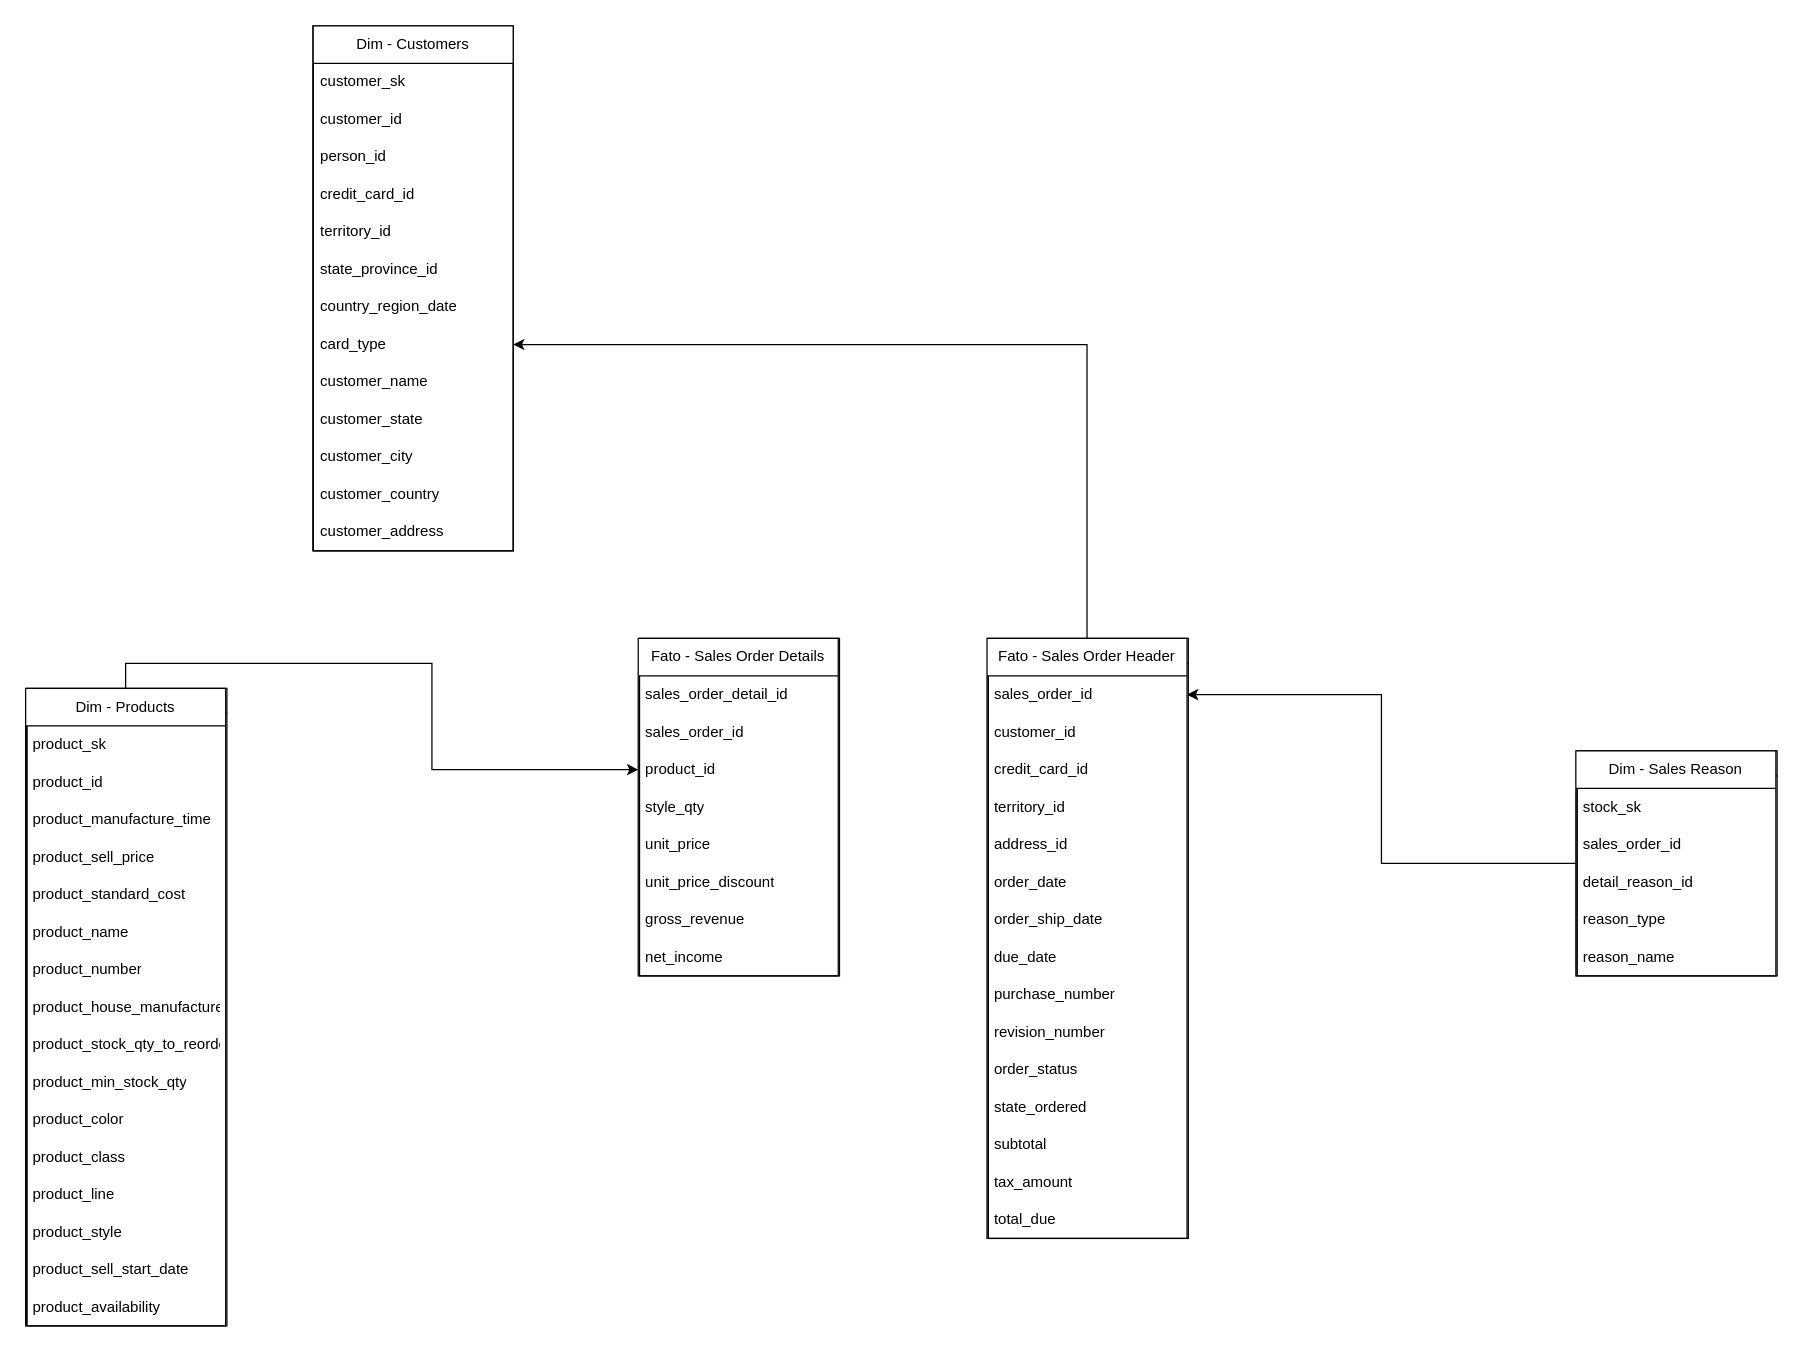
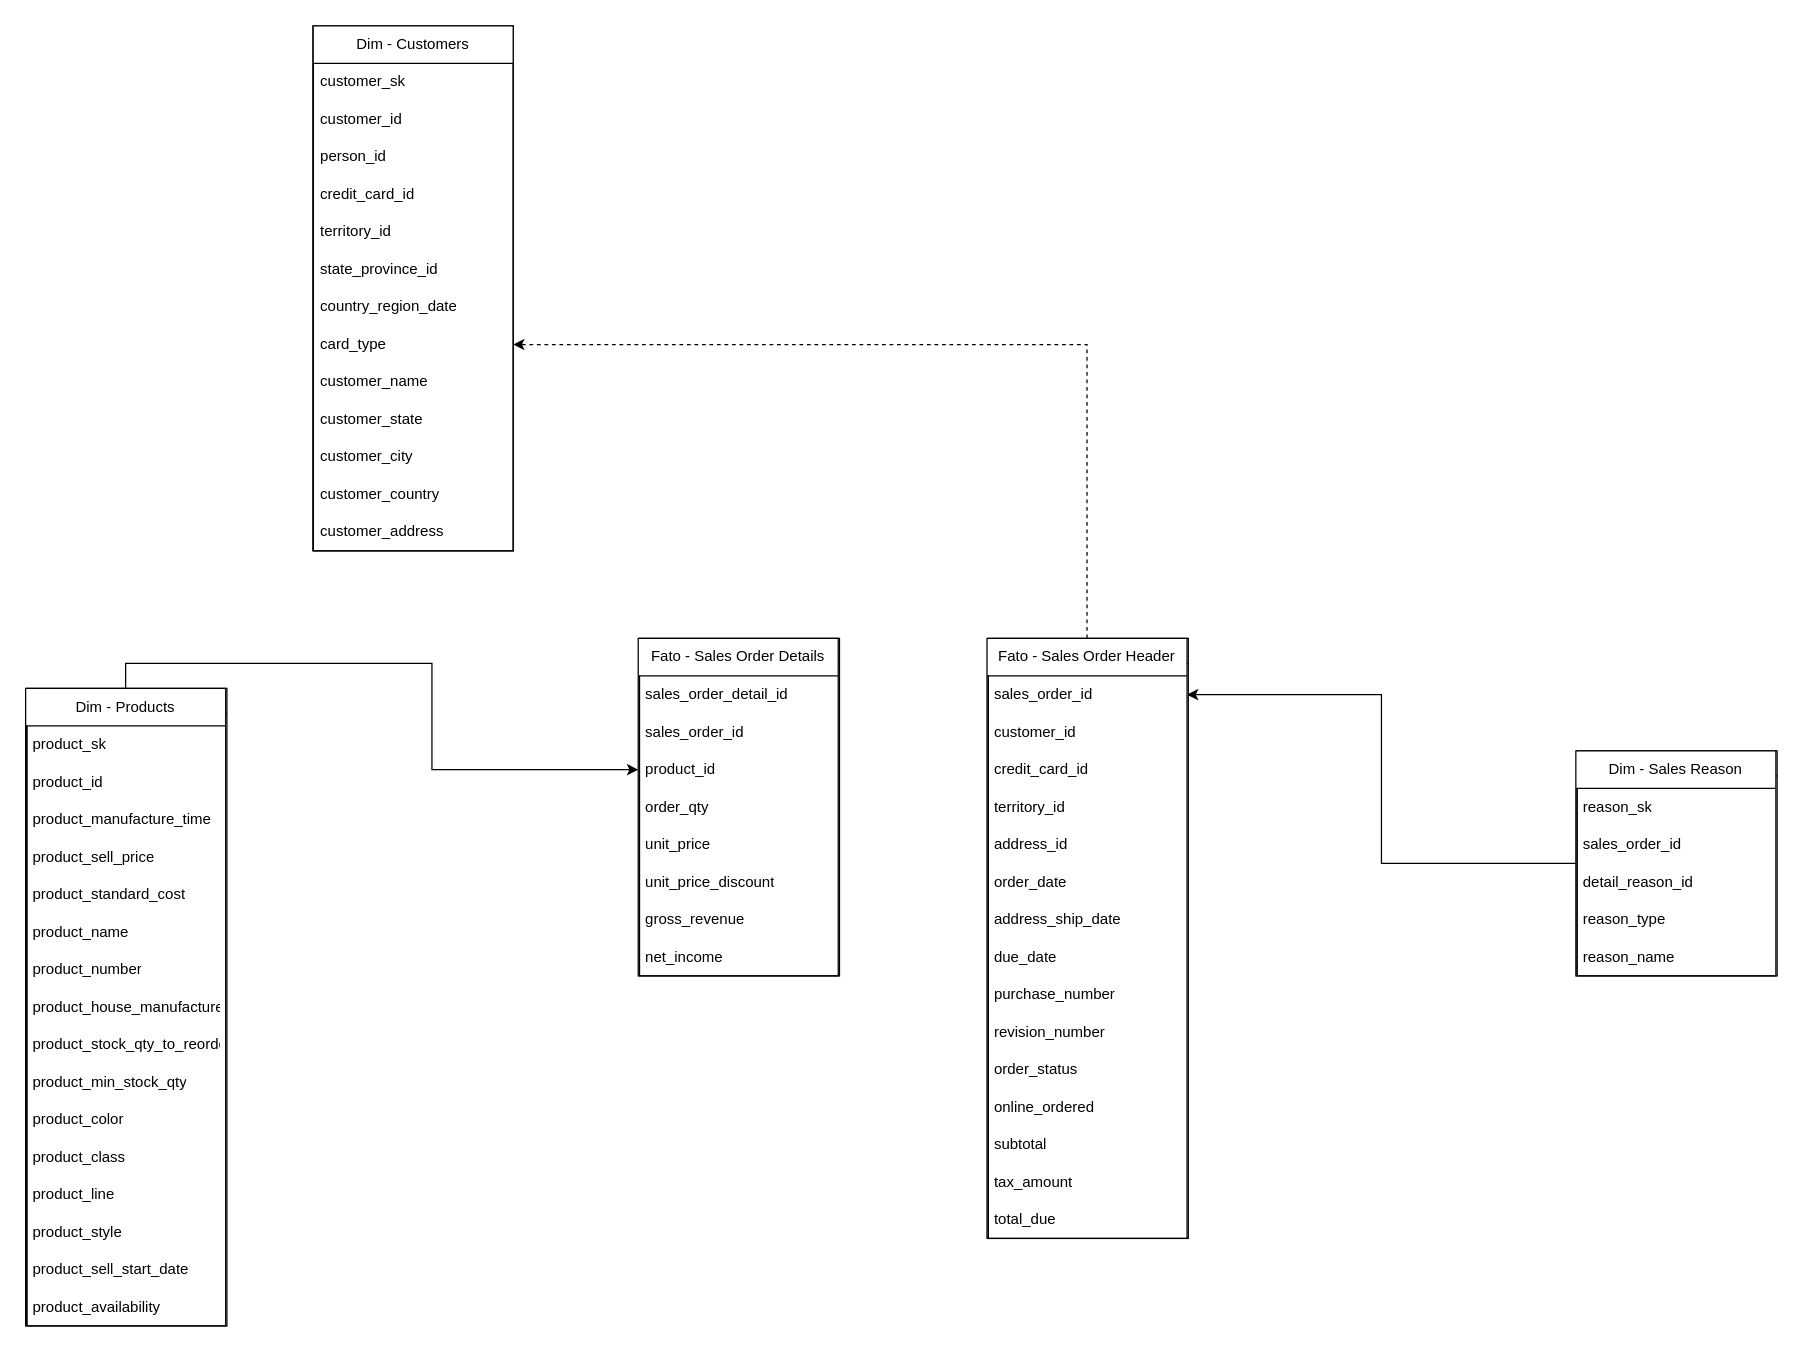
- <mxCell id="2" style="edgeStyle=orthogonalEdgeStyle;rounded=0;orthogonalLoop=1;jettySize=auto;html=1;exitX=0.5;exitY=0;exitDx=0;exitDy=0;entryX=1;entryY=0.5;entryDx=0;entryDy=0;" edge="1" parent="1" source="7" target="52"><mxGeometry relative="1" as="geometry" /></mxCell>
+ <mxCell id="2" style="edgeStyle=orthogonalEdgeStyle;rounded=0;orthogonalLoop=1;jettySize=auto;html=1;exitX=0.5;exitY=0;exitDx=0;exitDy=0;entryX=1;entryY=0.5;entryDx=0;entryDy=0;dashed=1;" edge="1" parent="1" source="7" target="52"><mxGeometry relative="1" as="geometry" /></mxCell>
- <mxCell id="29" value="style_qty" style="text;strokeColor=none;fillColor=none;align=left;verticalAlign=middle;spacingLeft=4;spacingRight=4;overflow=hidden;points=[[0,0.5],[1,0.5]];portConstraint=eastwest;rotatable=0;whiteSpace=wrap;html=1;" vertex="1" parent="25"><mxGeometry y="120" width="160" height="30" as="geometry" /></mxCell>
+ <mxCell id="29" value="order_qty" style="text;strokeColor=none;fillColor=none;align=left;verticalAlign=middle;spacingLeft=4;spacingRight=4;overflow=hidden;points=[[0,0.5],[1,0.5]];portConstraint=eastwest;rotatable=0;whiteSpace=wrap;html=1;" vertex="1" parent="25"><mxGeometry y="120" width="160" height="30" as="geometry" /></mxCell>
- <mxCell id="37" value="stock_sk" style="text;strokeColor=none;fillColor=none;align=left;verticalAlign=middle;spacingLeft=4;spacingRight=4;overflow=hidden;points=[[0,0.5],[1,0.5]];portConstraint=eastwest;rotatable=0;whiteSpace=wrap;html=1;" vertex="1" parent="36"><mxGeometry y="30" width="160" height="30" as="geometry" /></mxCell>
+ <mxCell id="37" value="reason_sk" style="text;strokeColor=none;fillColor=none;align=left;verticalAlign=middle;spacingLeft=4;spacingRight=4;overflow=hidden;points=[[0,0.5],[1,0.5]];portConstraint=eastwest;rotatable=0;whiteSpace=wrap;html=1;" vertex="1" parent="36"><mxGeometry y="30" width="160" height="30" as="geometry" /></mxCell>
- <mxCell id="14" value="order_ship_date" style="text;strokeColor=none;fillColor=none;align=left;verticalAlign=middle;spacingLeft=4;spacingRight=4;overflow=hidden;points=[[0,0.5],[1,0.5]];portConstraint=eastwest;rotatable=0;whiteSpace=wrap;html=1;" vertex="1" parent="7"><mxGeometry y="210" width="160" height="30" as="geometry" /></mxCell>
+ <mxCell id="14" value="address_ship_date" style="text;strokeColor=none;fillColor=none;align=left;verticalAlign=middle;spacingLeft=4;spacingRight=4;overflow=hidden;points=[[0,0.5],[1,0.5]];portConstraint=eastwest;rotatable=0;whiteSpace=wrap;html=1;" vertex="1" parent="7"><mxGeometry y="210" width="160" height="30" as="geometry" /></mxCell>
- <mxCell id="19" value="state_ordered" style="text;strokeColor=none;fillColor=none;align=left;verticalAlign=middle;spacingLeft=4;spacingRight=4;overflow=hidden;points=[[0,0.5],[1,0.5]];portConstraint=eastwest;rotatable=0;whiteSpace=wrap;html=1;" vertex="1" parent="7"><mxGeometry y="360" width="160" height="30" as="geometry" /></mxCell>
+ <mxCell id="19" value="online_ordered" style="text;strokeColor=none;fillColor=none;align=left;verticalAlign=middle;spacingLeft=4;spacingRight=4;overflow=hidden;points=[[0,0.5],[1,0.5]];portConstraint=eastwest;rotatable=0;whiteSpace=wrap;html=1;" vertex="1" parent="7"><mxGeometry y="360" width="160" height="30" as="geometry" /></mxCell>
